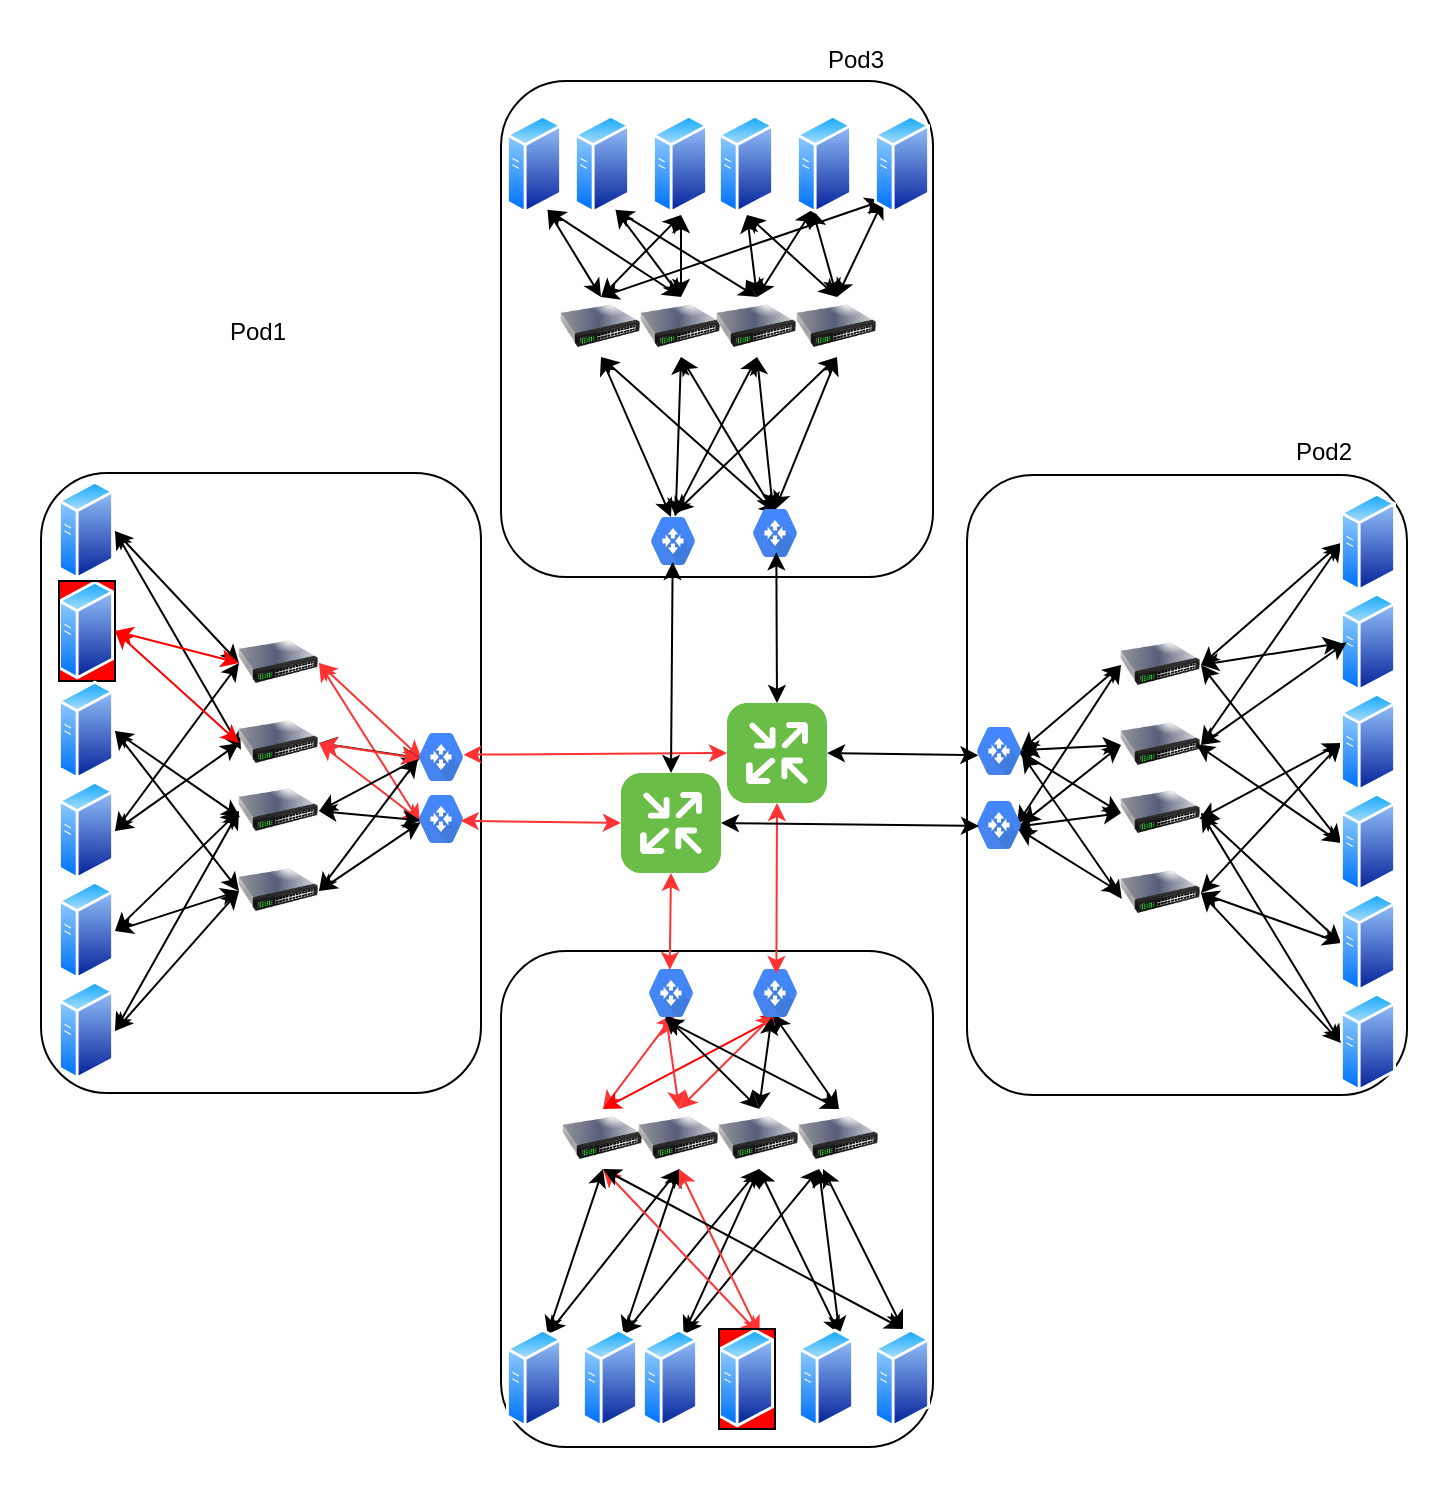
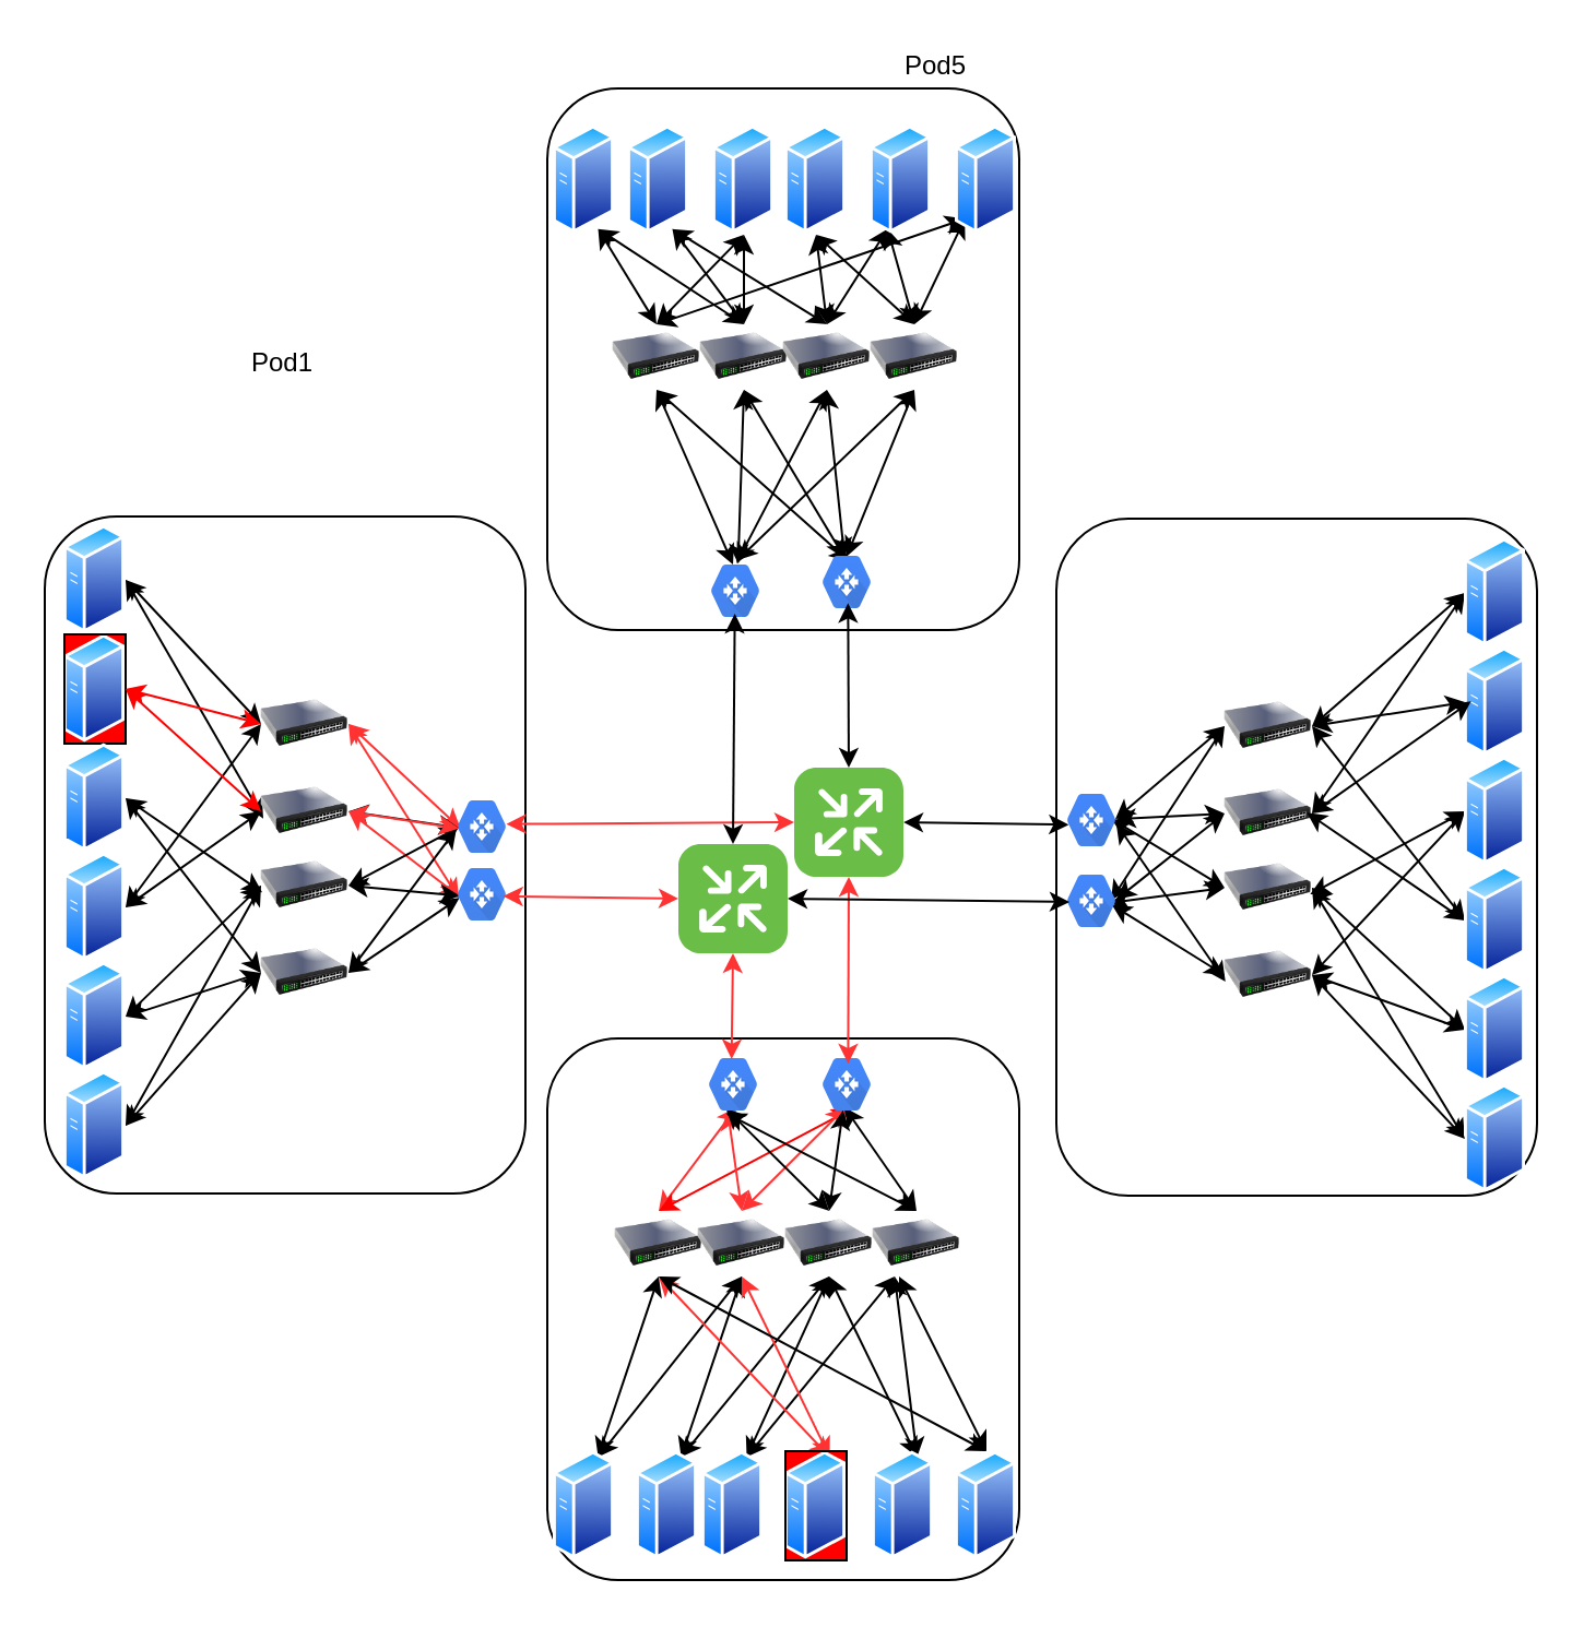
- <mxCell id="146" value="Pod3" style="text;html=1;strokeColor=none;fillColor=none;align=center;verticalAlign=middle;whiteSpace=wrap;rounded=0;" parent="1" vertex="1"><mxGeometry x="408" y="20" width="40" height="20" as="geometry" /></mxCell>
+ <mxCell id="146" value="Pod5" style="text;html=1;strokeColor=none;fillColor=none;align=center;verticalAlign=middle;whiteSpace=wrap;rounded=0;" parent="1" vertex="1"><mxGeometry x="408" y="20" width="40" height="20" as="geometry" /></mxCell>
- <mxCell id="145" value="Pod2" style="text;html=1;strokeColor=none;fillColor=none;align=center;verticalAlign=middle;whiteSpace=wrap;rounded=0;" parent="1" vertex="1"><mxGeometry x="642" y="216" width="40" height="20" as="geometry" /></mxCell>
